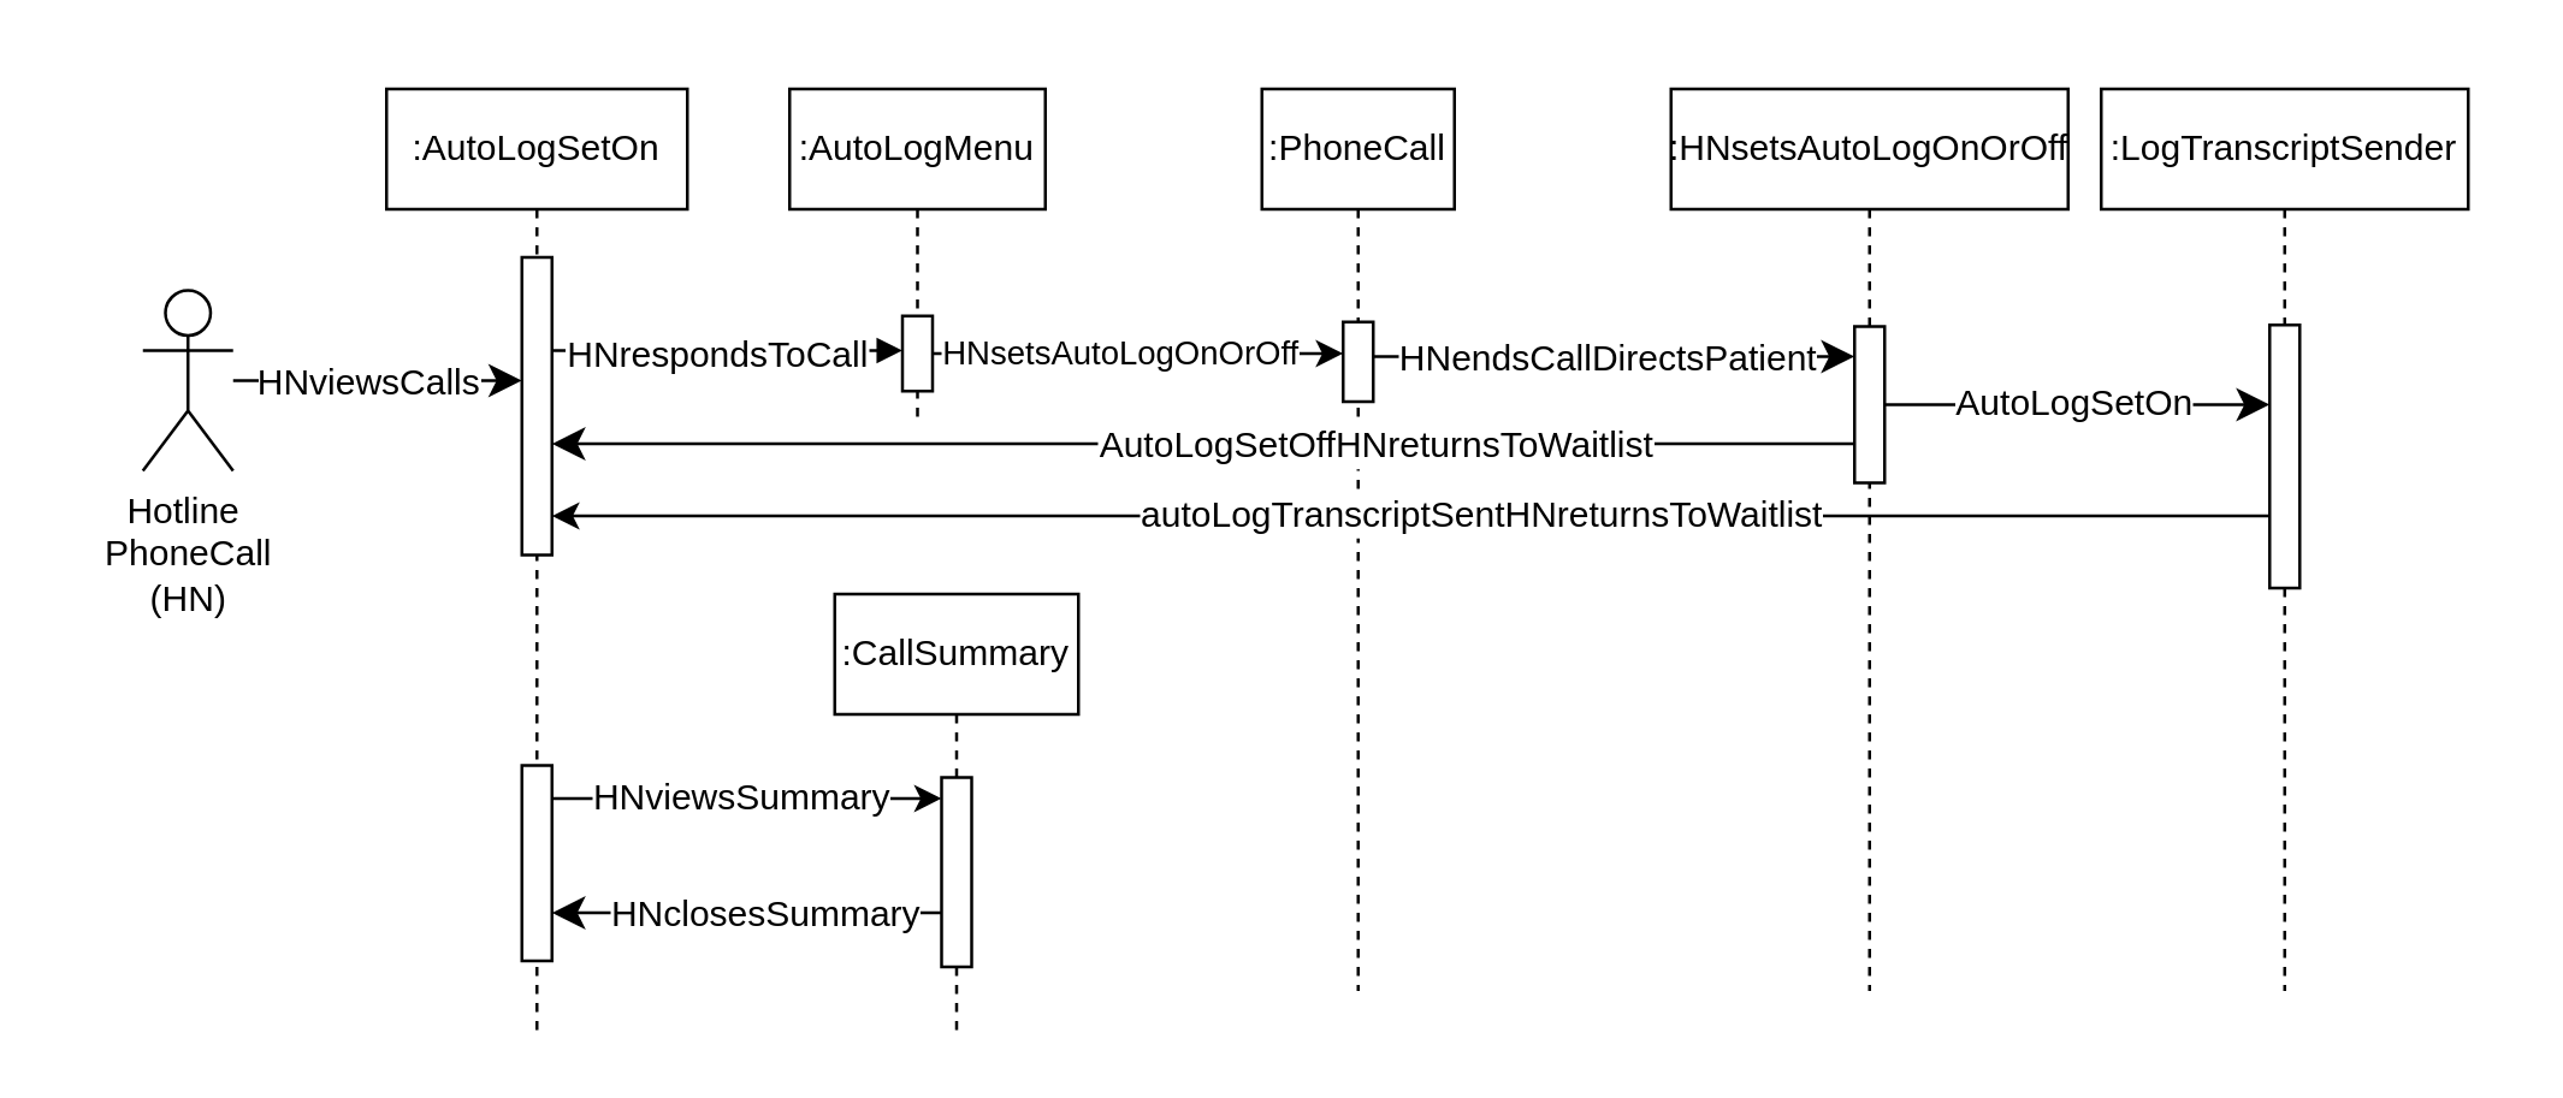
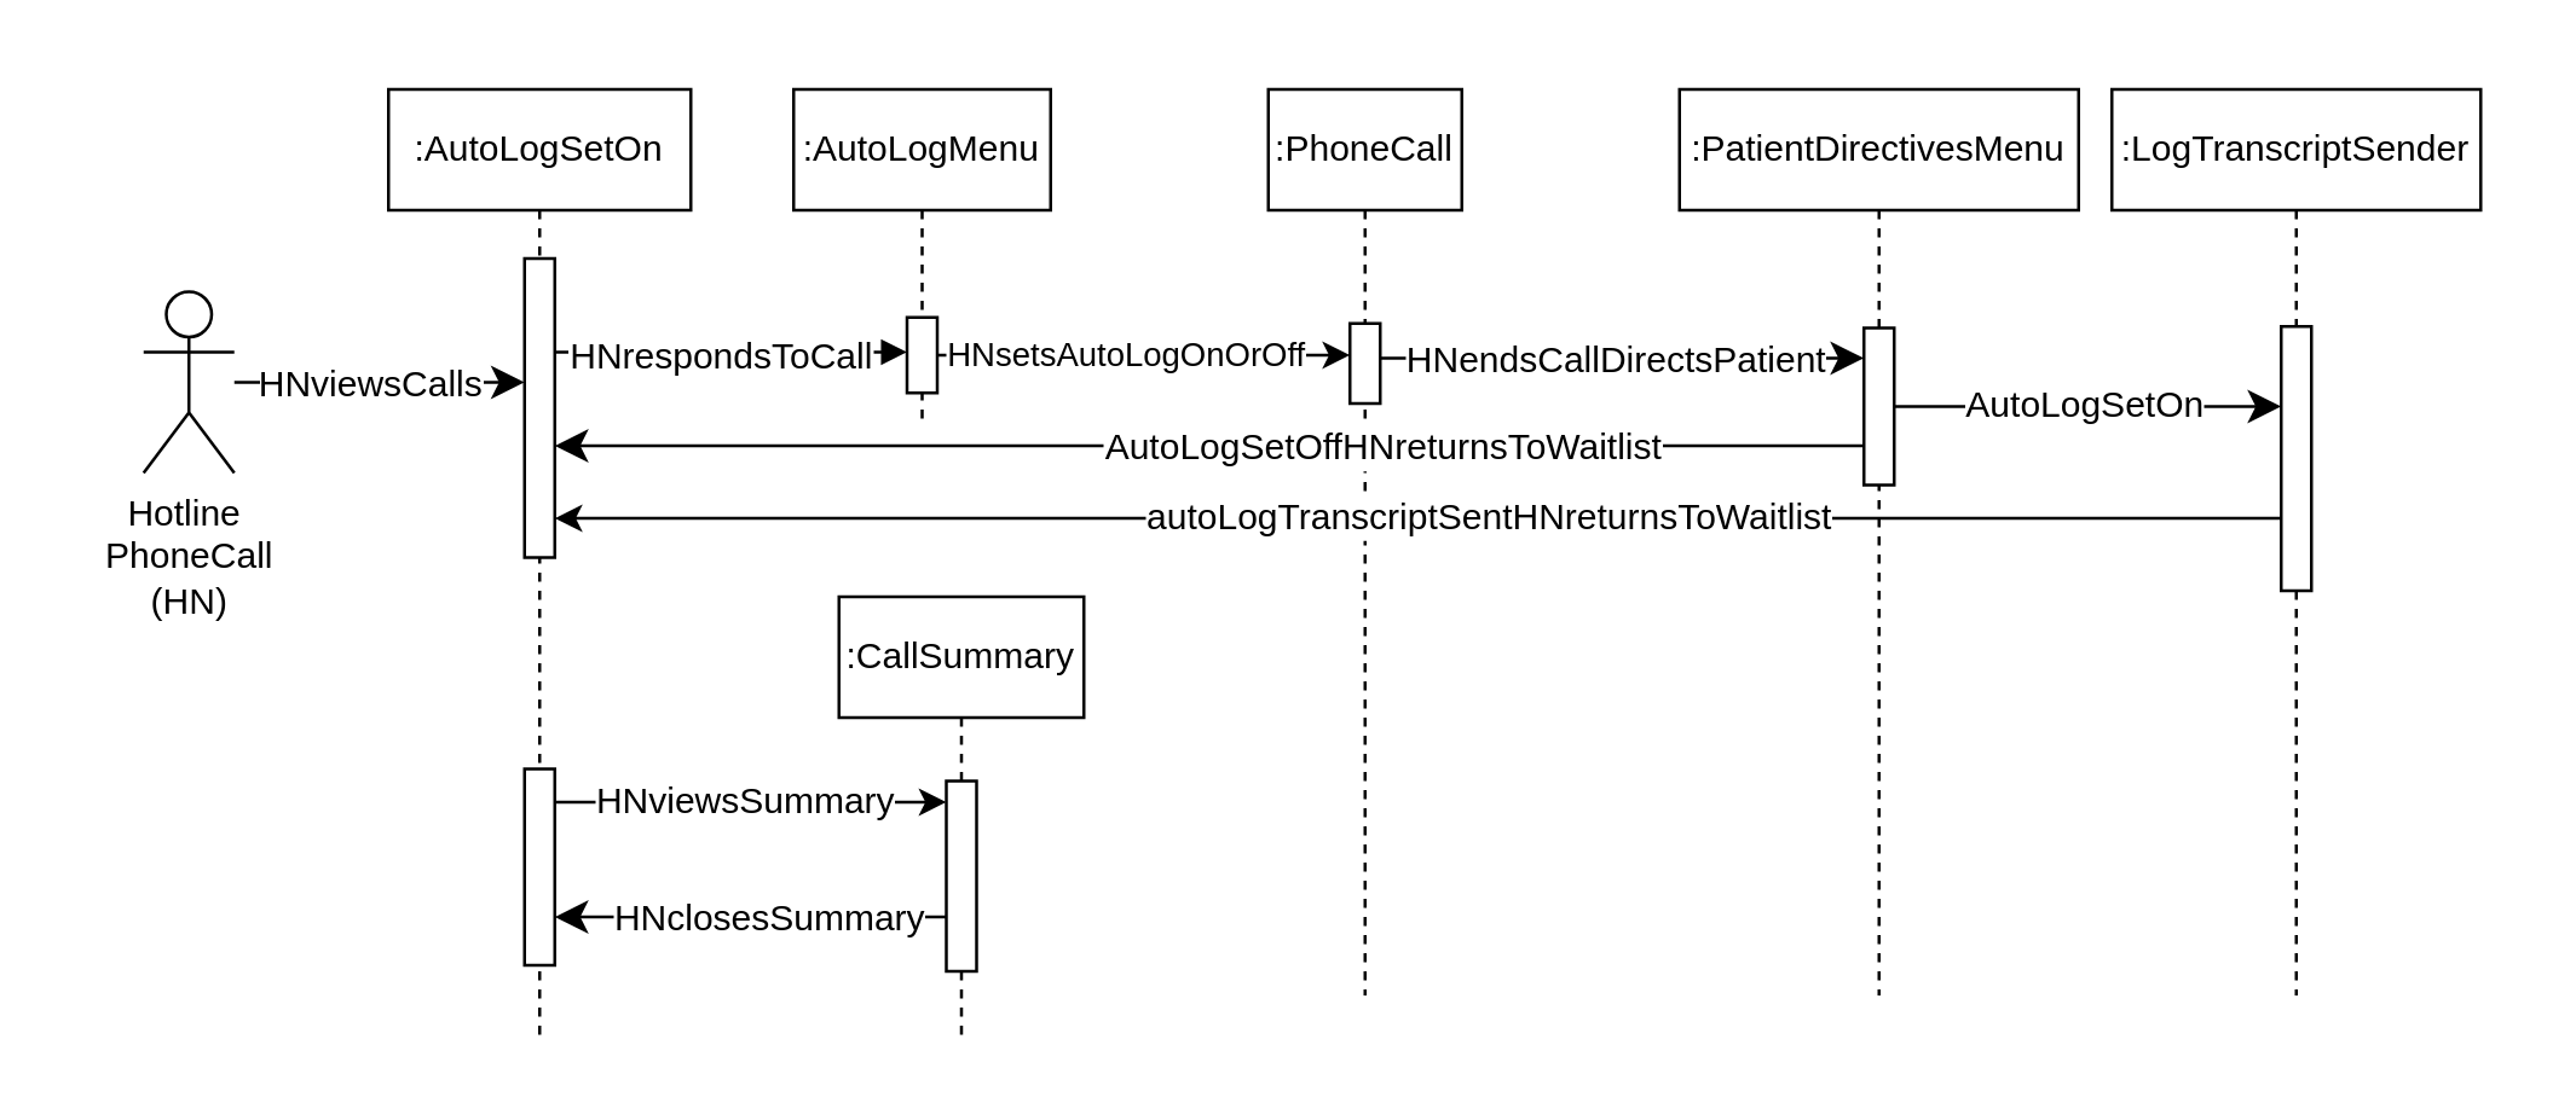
- <mxCell id="21" value=":HNsetsAutoLogOnOrOff" style="shape=umlLifeline;perimeter=lifelinePerimeter;whiteSpace=wrap;html=1;container=0;dropTarget=0;collapsible=0;recursiveResize=0;outlineConnect=0;portConstraint=eastwest;newEdgeStyle={&quot;edgeStyle&quot;:&quot;elbowEdgeStyle&quot;,&quot;elbow&quot;:&quot;vertical&quot;,&quot;curved&quot;:0,&quot;rounded&quot;:0};" parent="1" vertex="1"><mxGeometry x="555" y="29" width="132" height="300" as="geometry" /></mxCell>
+ <mxCell id="21" value=":PatientDirectivesMenu" style="shape=umlLifeline;perimeter=lifelinePerimeter;whiteSpace=wrap;html=1;container=0;dropTarget=0;collapsible=0;recursiveResize=0;outlineConnect=0;portConstraint=eastwest;newEdgeStyle={&quot;edgeStyle&quot;:&quot;elbowEdgeStyle&quot;,&quot;elbow&quot;:&quot;vertical&quot;,&quot;curved&quot;:0,&quot;rounded&quot;:0};" parent="1" vertex="1"><mxGeometry x="555" y="29" width="132" height="300" as="geometry" /></mxCell>
